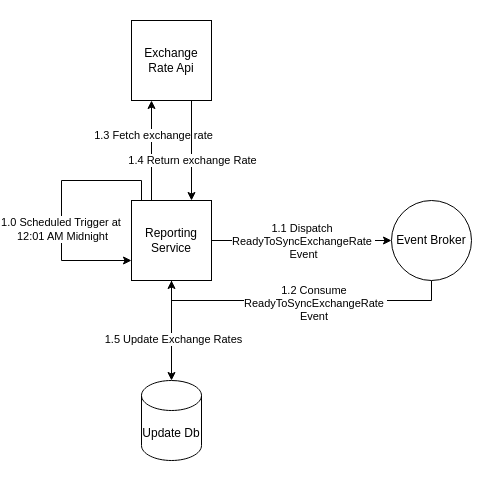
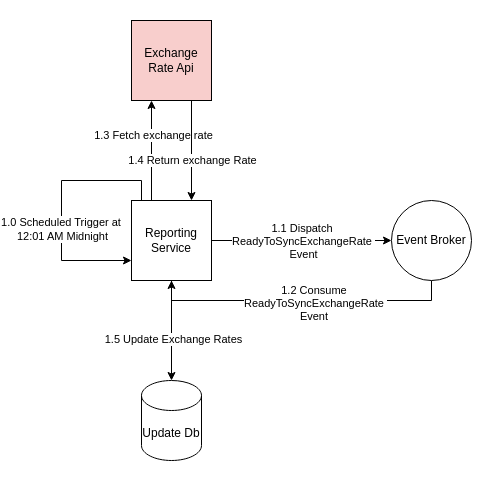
- <mxCell id="13" value="Exchange Rate Api" style="whiteSpace=wrap;html=1;aspect=fixed;" vertex="1" parent="1"><mxGeometry x="90" y="20" width="80" height="80" as="geometry" /></mxCell>
+ <mxCell id="13" value="Exchange Rate Api" style="whiteSpace=wrap;html=1;aspect=fixed;fillColor=#f8cecc;" vertex="1" parent="1"><mxGeometry x="90" y="20" width="80" height="80" as="geometry" /></mxCell>
